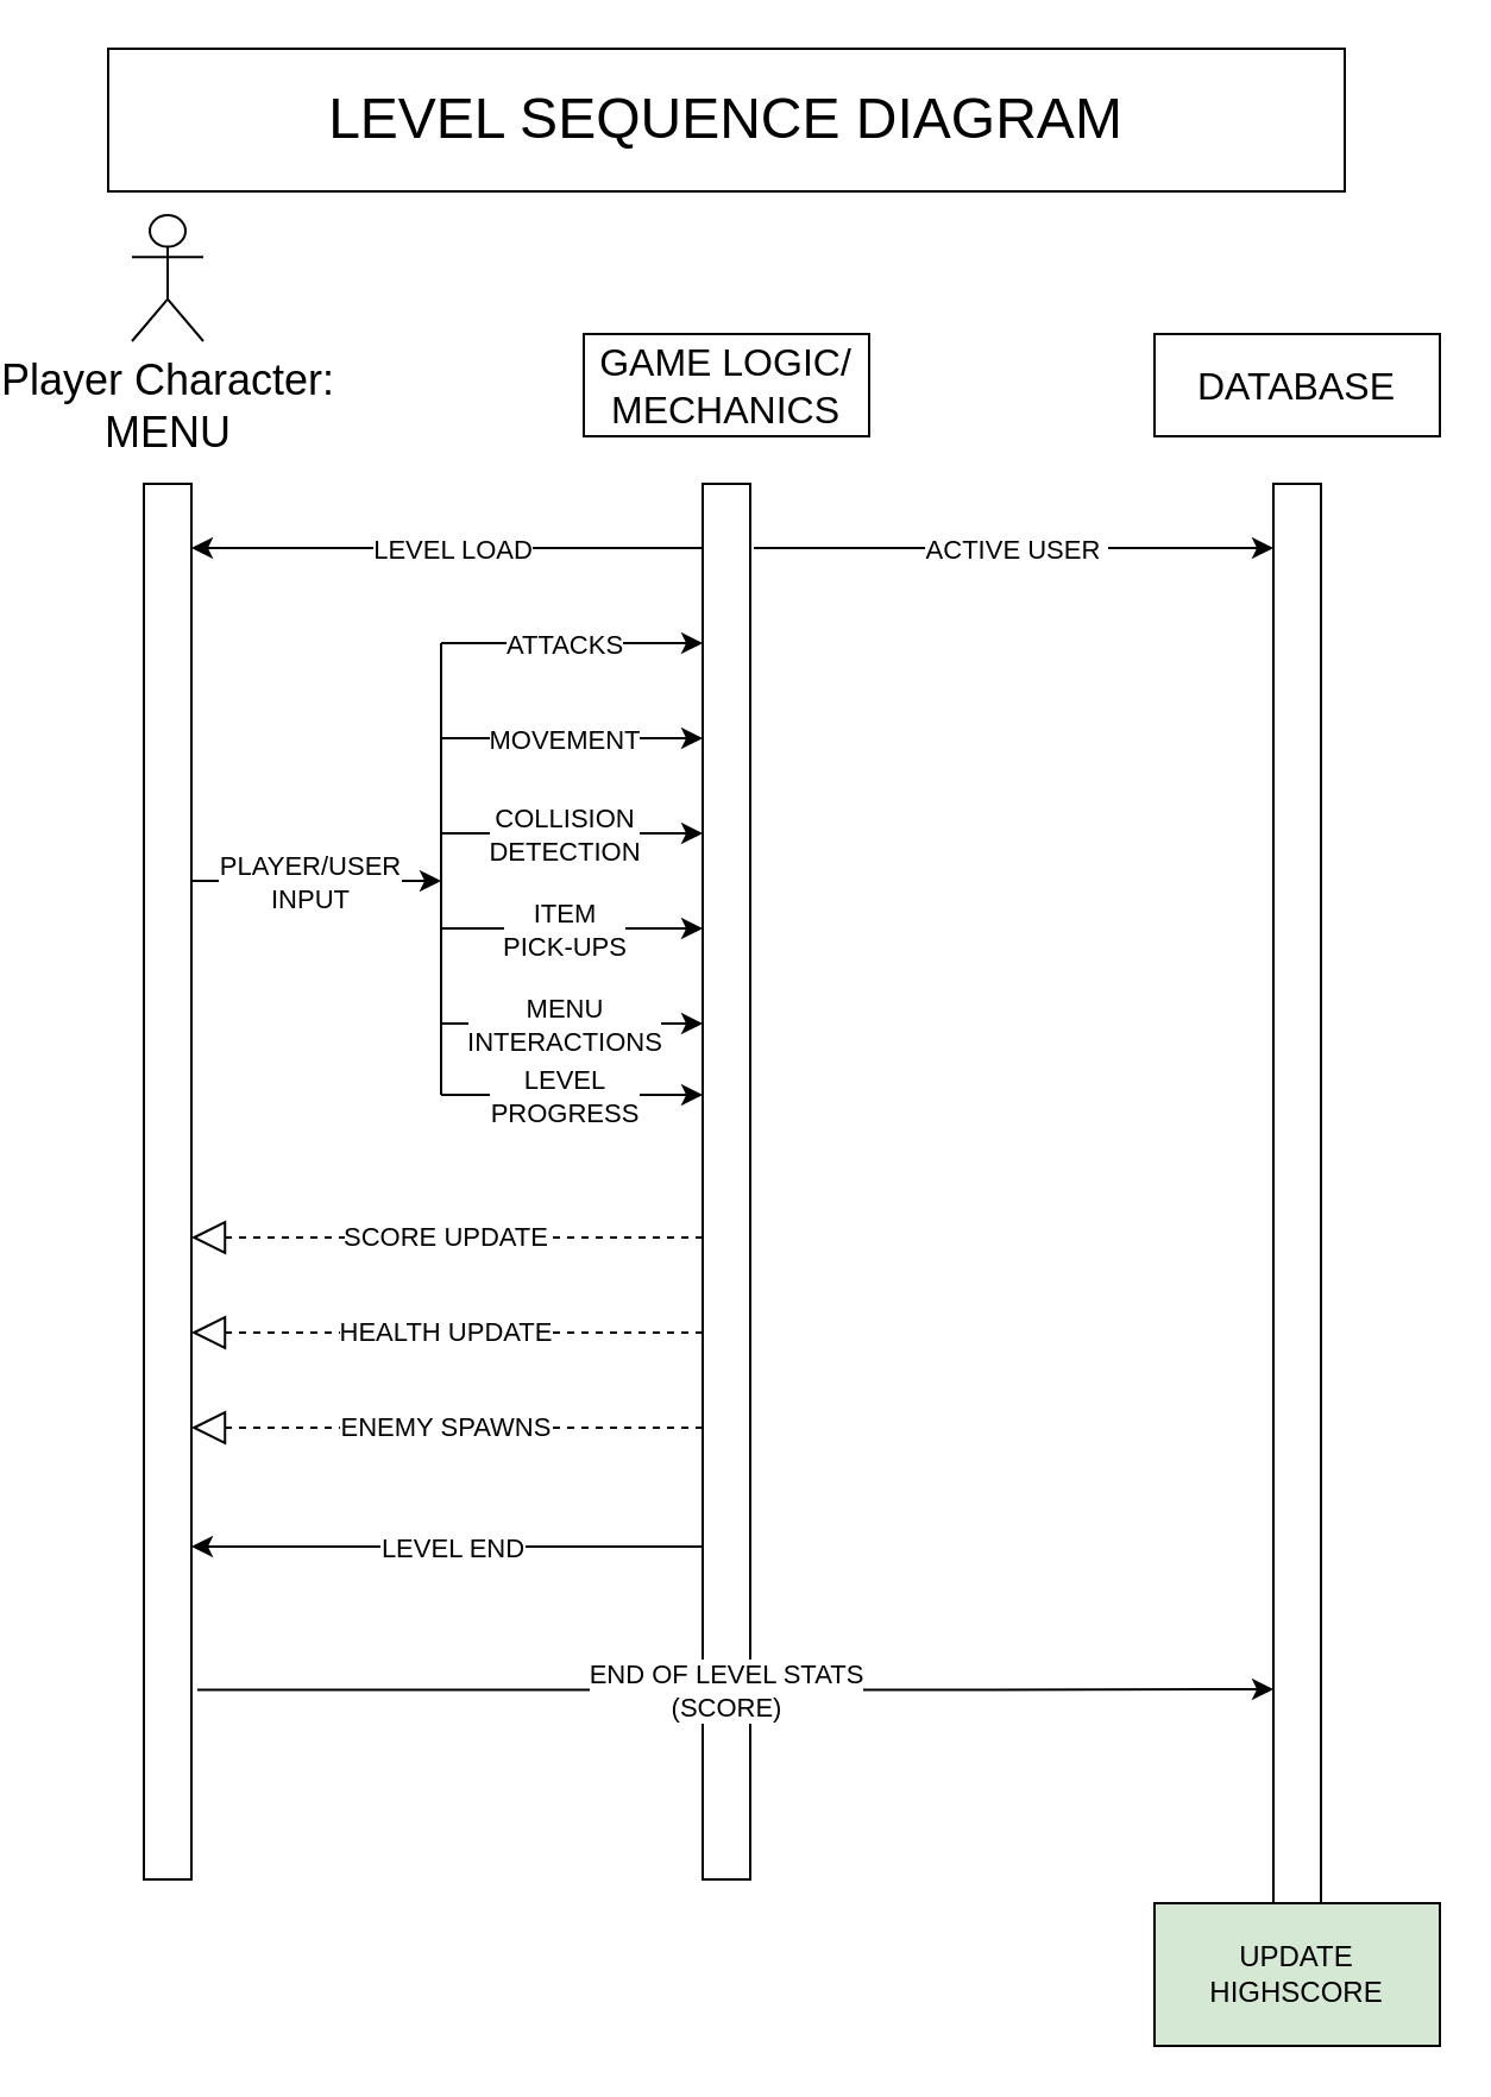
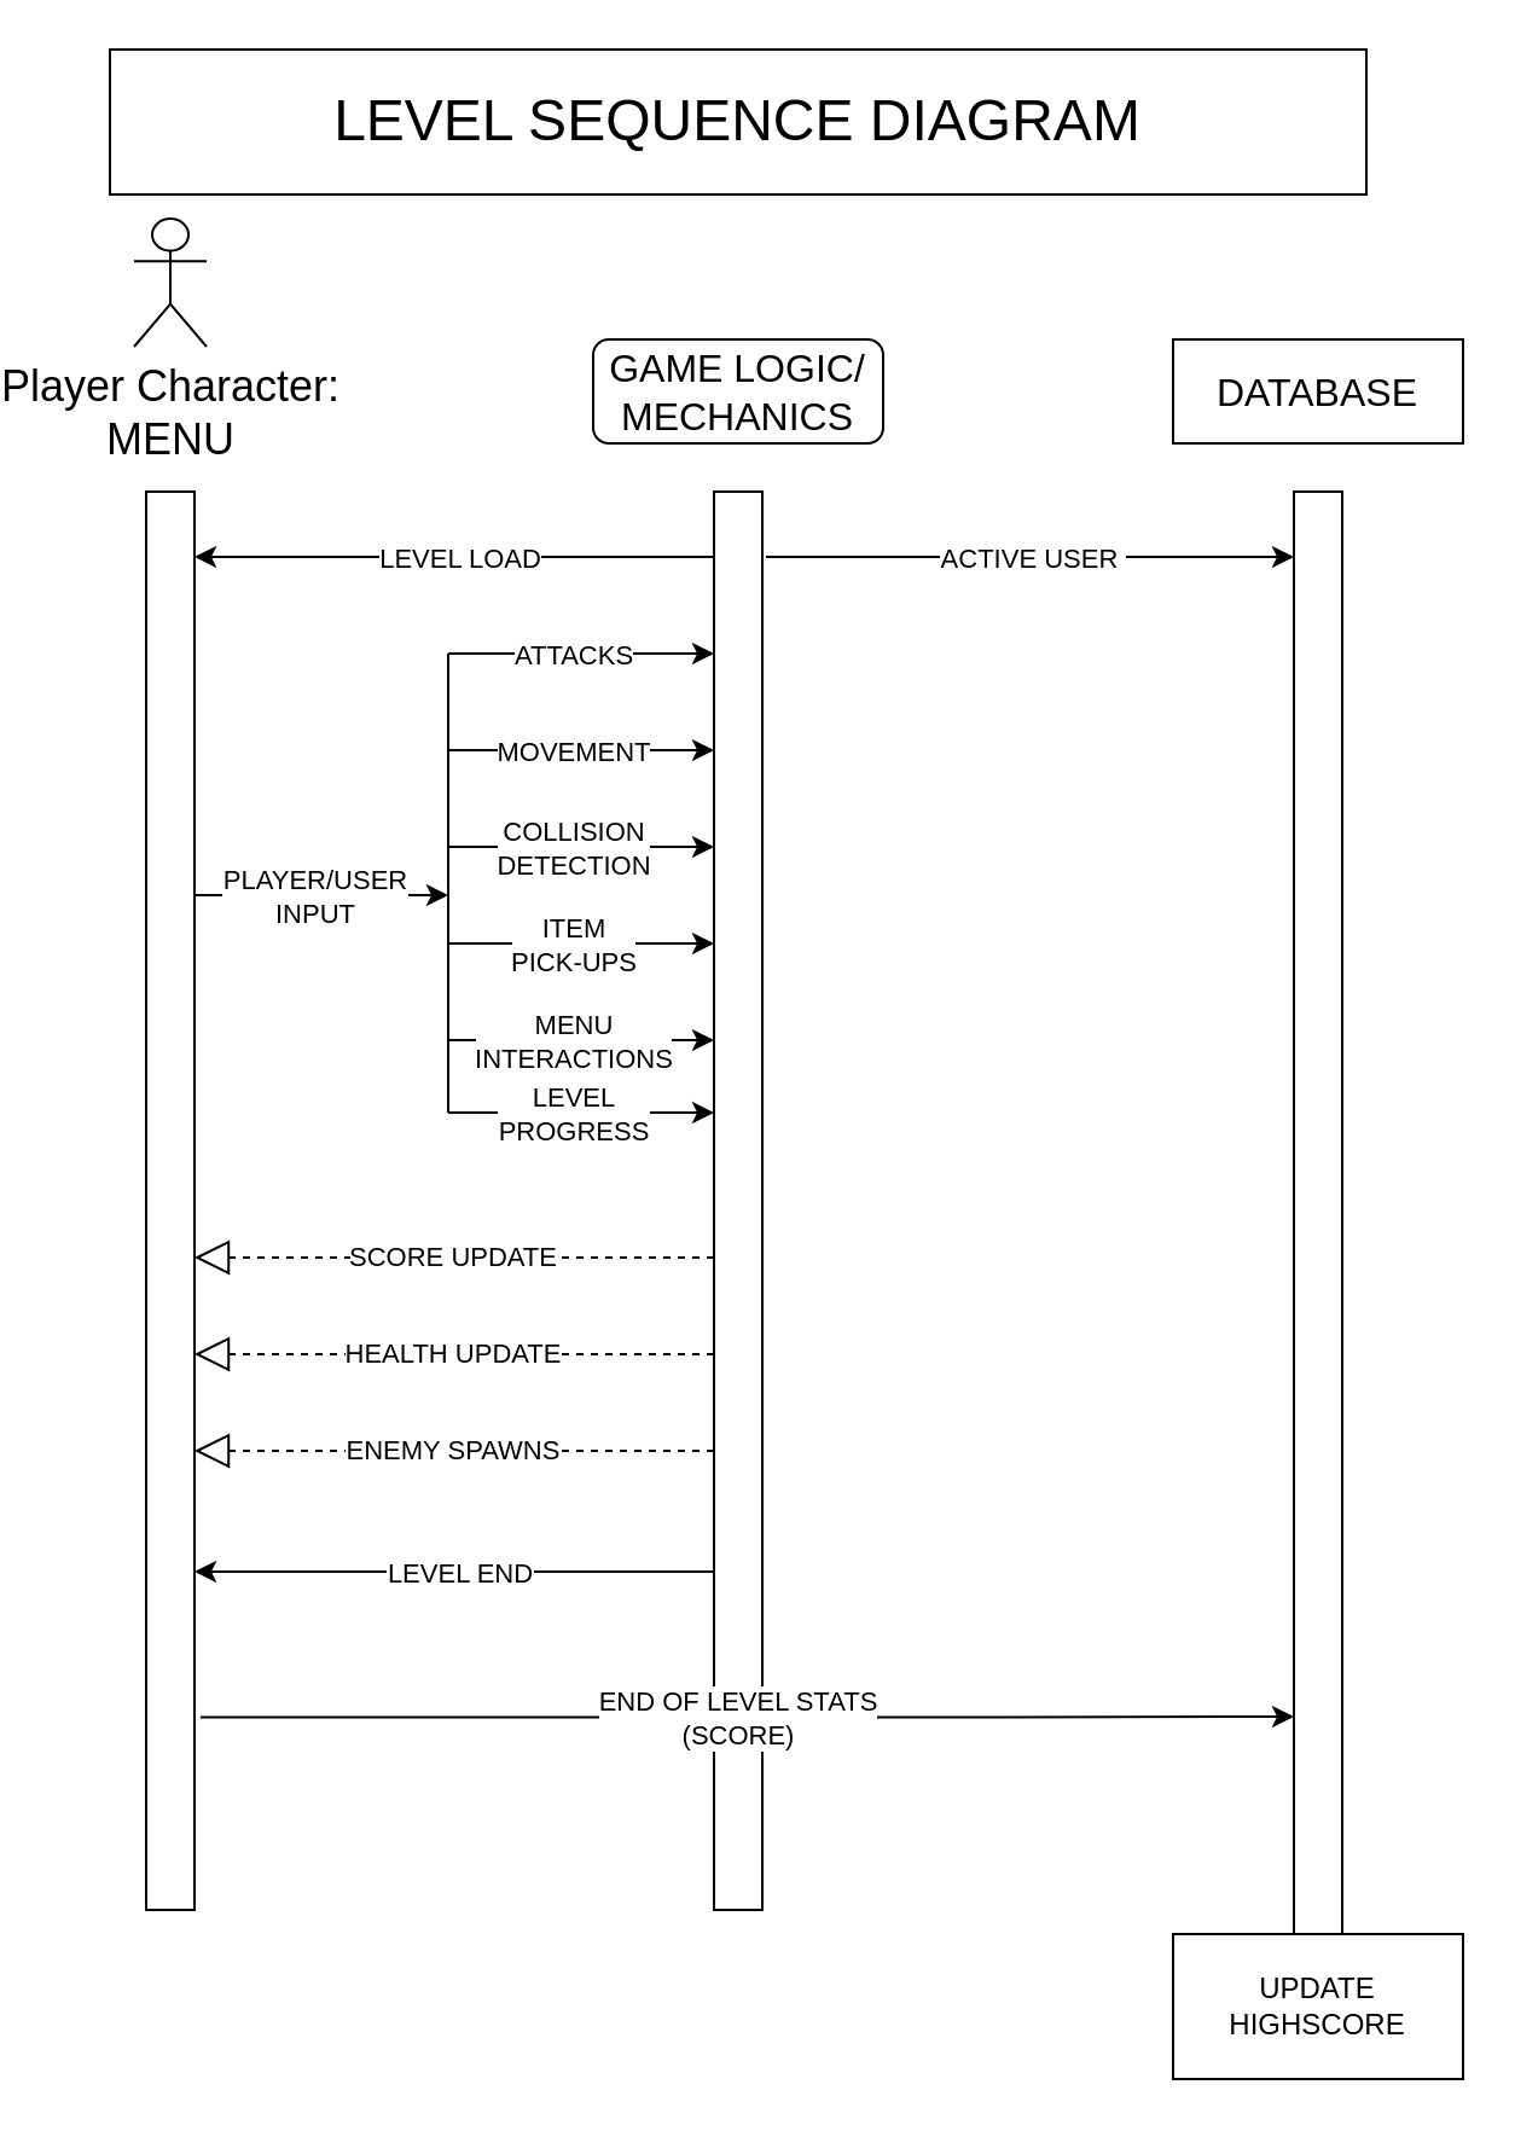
- <mxCell id="7" value="&lt;font size=&quot;3&quot;&gt;GAME LOGIC/&lt;br&gt;MECHANICS&lt;br&gt;&lt;/font&gt;" style="whiteSpace=wrap;html=1;rounded=0;" parent="1" vertex="1"><mxGeometry x="220" y="140" width="120" height="43" as="geometry" /></mxCell>
+ <mxCell id="7" value="&lt;font size=&quot;3&quot;&gt;GAME LOGIC/&lt;br&gt;MECHANICS&lt;br&gt;&lt;/font&gt;" style="rounded=1;whiteSpace=wrap;html=1;" parent="1" vertex="1"><mxGeometry x="220" y="140" width="120" height="43" as="geometry" /></mxCell>
- <mxCell id="33" value="UPDATE HIGHSCORE" style="whiteSpace=wrap;html=1;fillColor=#d5e8d4;" vertex="1" parent="1"><mxGeometry x="460" y="800" width="120" height="60" as="geometry" /></mxCell>
+ <mxCell id="33" value="UPDATE HIGHSCORE" style="whiteSpace=wrap;html=1;" vertex="1" parent="1"><mxGeometry x="460" y="800" width="120" height="60" as="geometry" /></mxCell>
